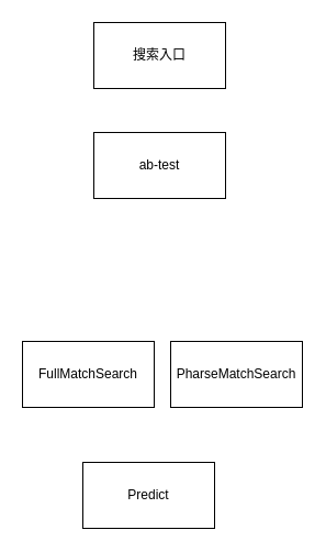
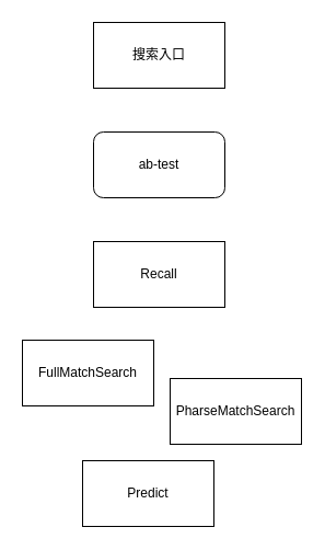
- <mxCell id="3" value="ab-test" style="rounded=0;whiteSpace=wrap;html=1;" vertex="1" parent="1"><mxGeometry x="85" y="120" width="120" height="60" as="geometry" /></mxCell>
+ <mxCell id="3" value="ab-test" style="whiteSpace=wrap;html=1;rounded=1;" vertex="1" parent="1"><mxGeometry x="85" y="120" width="120" height="60" as="geometry" /></mxCell>
+ <mxCell id="4" value="Recall" style="rounded=0;whiteSpace=wrap;html=1;" vertex="1" parent="1"><mxGeometry x="85" y="220" width="120" height="60" as="geometry" /></mxCell>
- <mxCell id="6" value="PharseMatchSearch" style="rounded=0;whiteSpace=wrap;html=1;" vertex="1" parent="1"><mxGeometry x="155" y="310" width="120" height="60" as="geometry" /></mxCell>
+ <mxCell id="6" value="PharseMatchSearch" style="rounded=0;whiteSpace=wrap;html=1;" vertex="1" parent="1"><mxGeometry x="155" y="345" width="120" height="60" as="geometry" /></mxCell>
